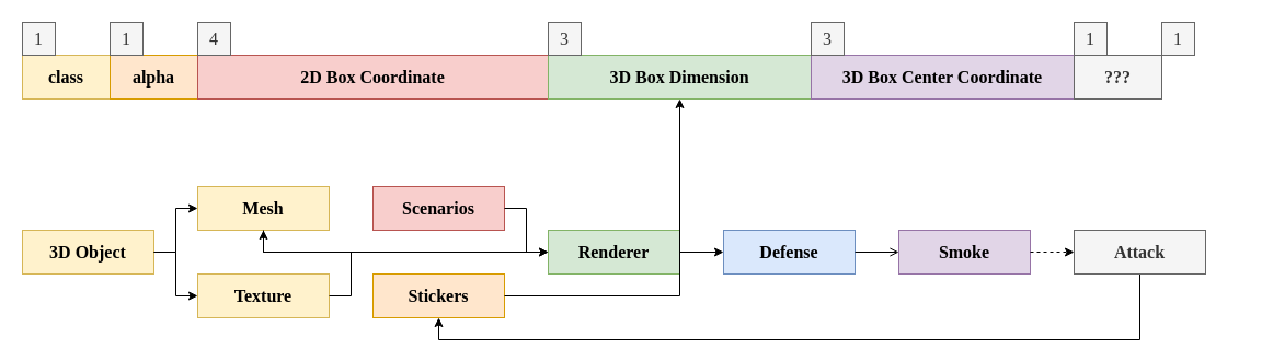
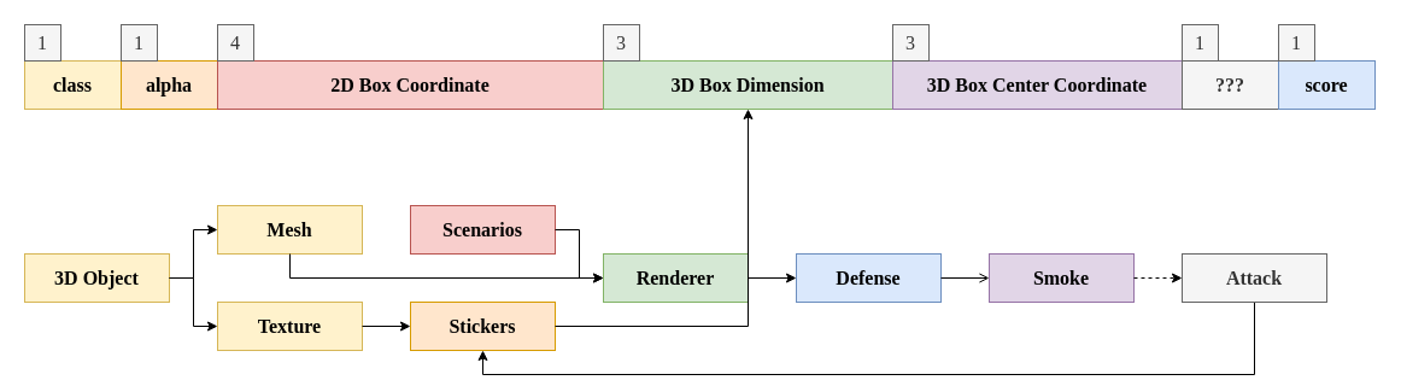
+ <mxCell id="9" value="&lt;font face=&quot;Comic Sans MS&quot; size=&quot;1&quot;&gt;&lt;b style=&quot;font-size: 16px&quot;&gt;score&lt;/b&gt;&lt;/font&gt;" style="rounded=0;whiteSpace=wrap;html=1;fillColor=#dae8fc;strokeColor=#6c8ebf;" parent="2" vertex="1"><mxGeometry x="1040" y="30" width="80" height="40" as="geometry" /></mxCell>
- <mxCell id="25" style="edgeStyle=orthogonalEdgeStyle;rounded=0;orthogonalLoop=1;jettySize=auto;html=1;exitX=1;exitY=0.5;exitDx=0;exitDy=0;" parent="17" source="22" target="20" edge="1"><mxGeometry relative="1" as="geometry" /></mxCell>
+ <mxCell id="25" style="edgeStyle=orthogonalEdgeStyle;rounded=0;orthogonalLoop=1;jettySize=auto;html=1;exitX=1;exitY=0.5;exitDx=0;exitDy=0;entryX=0;entryY=0.5;entryDx=0;entryDy=0;" parent="17" source="22" target="24" edge="1"><mxGeometry relative="1" as="geometry" /></mxCell>
